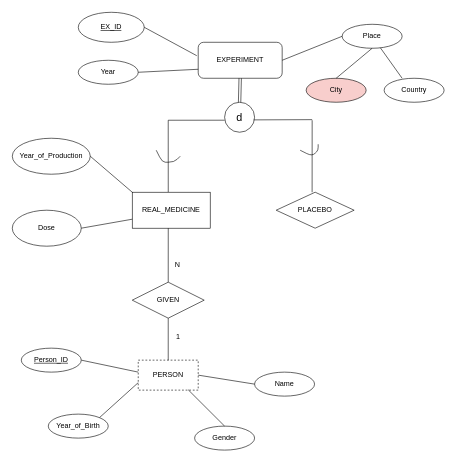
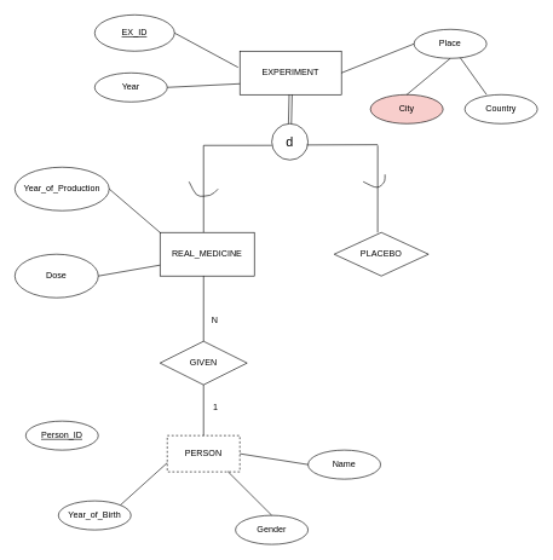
- <mxCell id="2" value="EXPERIMENT" style="whiteSpace=wrap;html=1;align=center;rounded=1;" parent="1" vertex="1"><mxGeometry x="330" y="70" width="140" height="60" as="geometry" /></mxCell>
+ <mxCell id="2" value="EXPERIMENT" style="whiteSpace=wrap;html=1;align=center;" parent="1" vertex="1"><mxGeometry x="330" y="70" width="140" height="60" as="geometry" /></mxCell>
- <mxCell id="36" value="" style="endArrow=none;html=1;exitX=1;exitY=0.5;exitDx=0;exitDy=0;entryX=0;entryY=0.4;entryDx=0;entryDy=0;entryPerimeter=0;" parent="1" source="40" target="28" edge="1"><mxGeometry width="50" height="50" relative="1" as="geometry"><mxPoint x="140" y="604" as="sourcePoint" /><mxPoint x="220" y="600" as="targetPoint" /></mxGeometry></mxCell>
